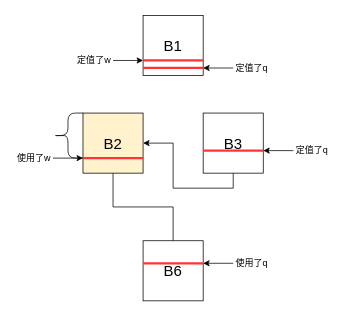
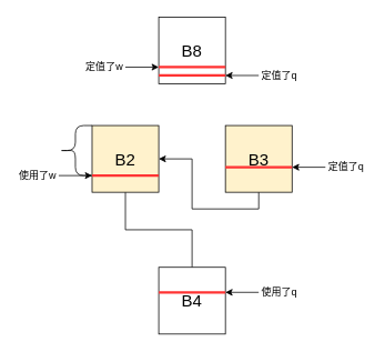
- <mxCell id="2" value="B1" style="whiteSpace=wrap;html=1;aspect=fixed;fontSize=20;" parent="1" vertex="1"><mxGeometry x="190" y="20" width="80" height="80" as="geometry" /></mxCell>
+ <mxCell id="2" value="B8" style="whiteSpace=wrap;html=1;aspect=fixed;fontSize=20;" parent="1" vertex="1"><mxGeometry x="190" y="20" width="80" height="80" as="geometry" /></mxCell>
- <mxCell id="6" value="B3" style="whiteSpace=wrap;html=1;aspect=fixed;fontSize=20;" parent="1" vertex="1"><mxGeometry x="270" y="150" width="80" height="80" as="geometry" /></mxCell>
+ <mxCell id="6" value="B3" style="whiteSpace=wrap;html=1;aspect=fixed;fontSize=20;fillColor=#fff2cc;" parent="1" vertex="1"><mxGeometry x="270" y="150" width="80" height="80" as="geometry" /></mxCell>
- <mxCell id="7" value="B6" style="whiteSpace=wrap;html=1;aspect=fixed;fontSize=20;" parent="1" vertex="1"><mxGeometry x="190" y="320" width="80" height="80" as="geometry" /></mxCell>
+ <mxCell id="7" value="B4" style="whiteSpace=wrap;html=1;aspect=fixed;fontSize=20;" parent="1" vertex="1"><mxGeometry x="190" y="320" width="80" height="80" as="geometry" /></mxCell>
